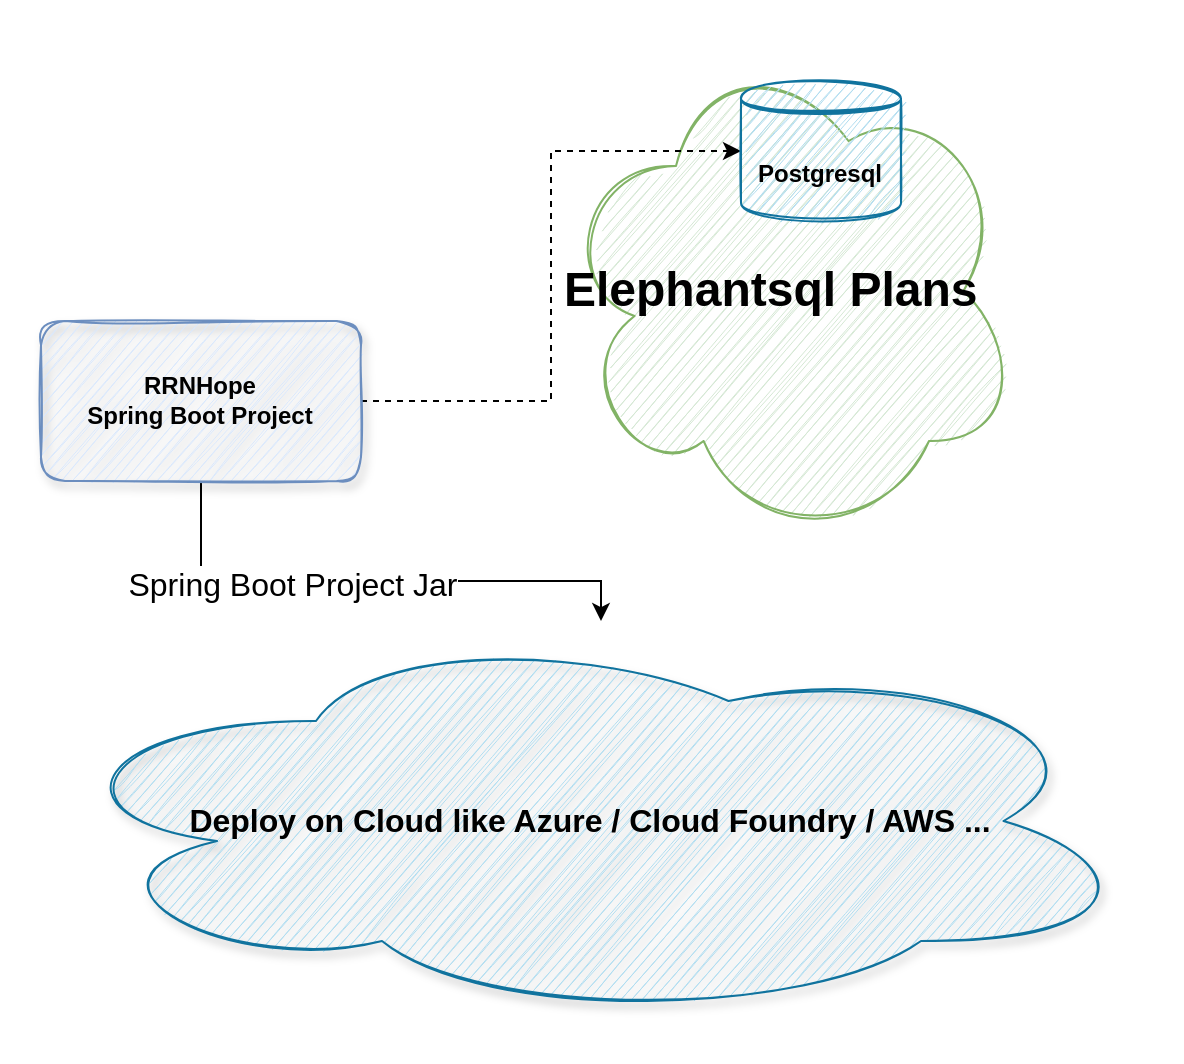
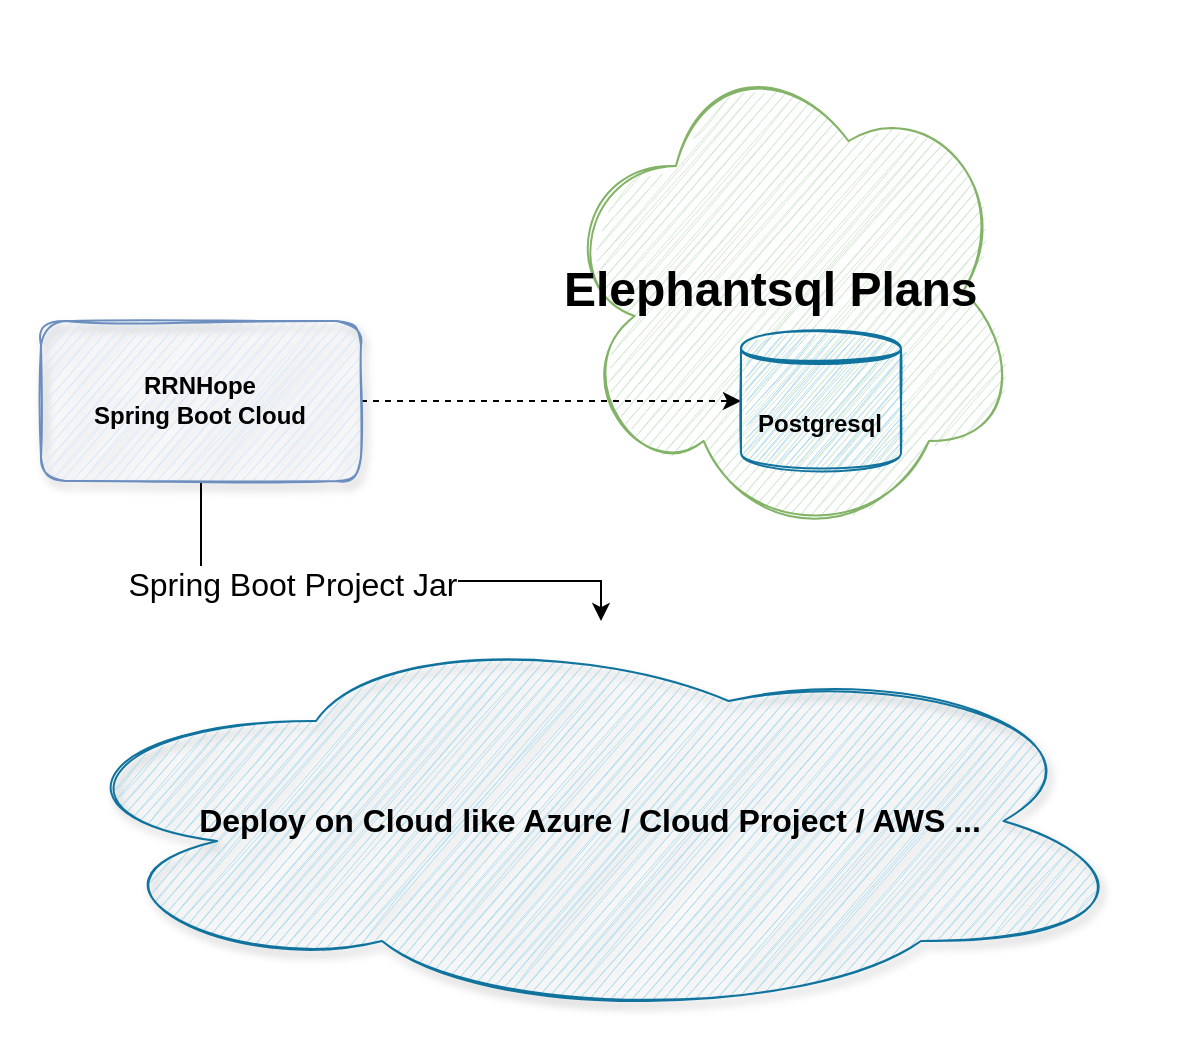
- <mxCell id="7" value="Postgresql" style="shape=datastore;whiteSpace=wrap;html=1;fillColor=#b1ddf0;strokeColor=#10739e;sketch=1;fontStyle=1" vertex="1" parent="1"><mxGeometry x="370" y="40" width="80" height="70" as="geometry" /></mxCell>
+ <mxCell id="7" value="Postgresql" style="shape=datastore;whiteSpace=wrap;html=1;fillColor=#b1ddf0;strokeColor=#10739e;sketch=1;fontStyle=1" vertex="1" parent="1"><mxGeometry x="370" y="165" width="80" height="70" as="geometry" /></mxCell>
- <mxCell id="6" value="RRNHope&lt;br&gt;Spring Boot Project" style="whiteSpace=wrap;html=1;fillColor=#dae8fc;strokeColor=#6c8ebf;rounded=1;glass=0;shadow=1;sketch=1;fontStyle=1" vertex="1" parent="1"><mxGeometry x="20" y="160" width="160" height="80" as="geometry" /></mxCell>
+ <mxCell id="6" value="RRNHope&lt;br&gt;Spring Boot Cloud" style="whiteSpace=wrap;html=1;fillColor=#dae8fc;strokeColor=#6c8ebf;rounded=1;glass=0;shadow=1;sketch=1;fontStyle=1" vertex="1" parent="1"><mxGeometry x="20" y="160" width="160" height="80" as="geometry" /></mxCell>
- <mxCell id="8" value="Deploy on Cloud like Azure / Cloud Foundry / AWS ..." style="ellipse;shape=cloud;whiteSpace=wrap;html=1;rounded=1;shadow=1;glass=0;sketch=1;fillColor=#b1ddf0;strokeColor=#10739e;fontSize=16;fontStyle=1" vertex="1" parent="1"><mxGeometry x="20" y="310" width="550" height="200" as="geometry" /></mxCell>
+ <mxCell id="8" value="Deploy on Cloud like Azure / Cloud Project / AWS ..." style="ellipse;shape=cloud;whiteSpace=wrap;html=1;rounded=1;shadow=1;glass=0;sketch=1;fillColor=#b1ddf0;strokeColor=#10739e;fontSize=16;fontStyle=1" vertex="1" parent="1"><mxGeometry x="20" y="310" width="550" height="200" as="geometry" /></mxCell>
